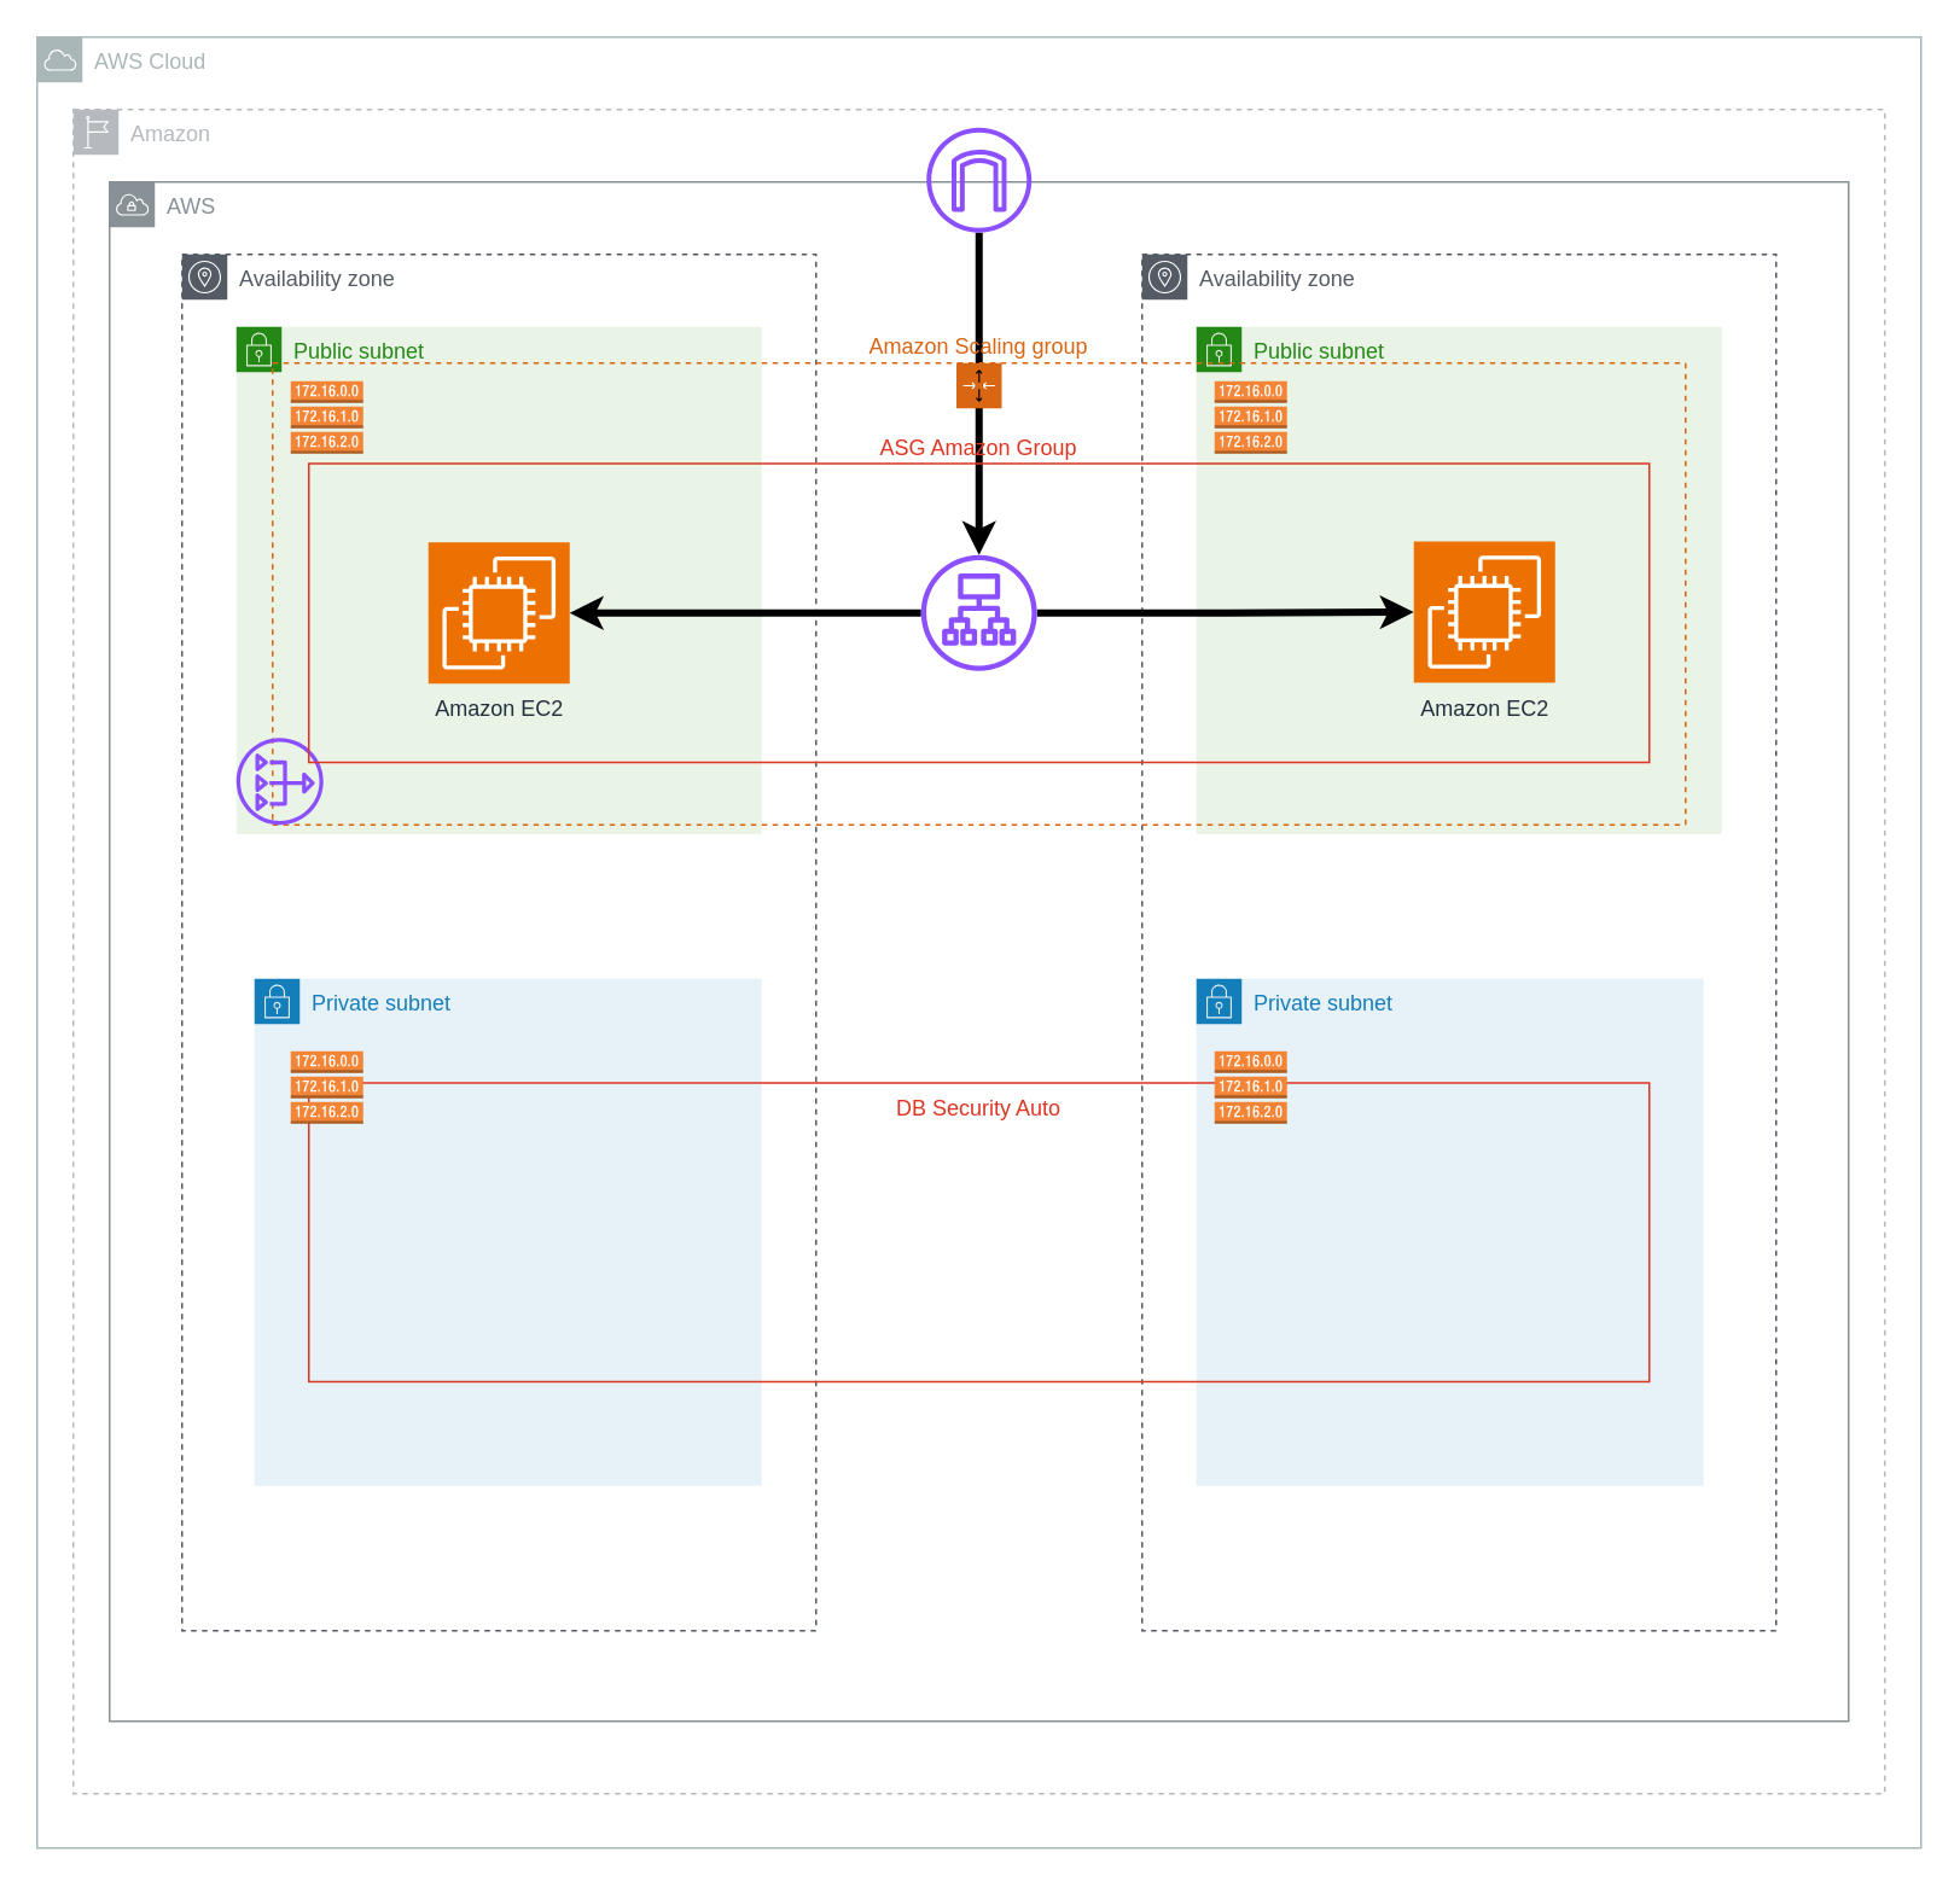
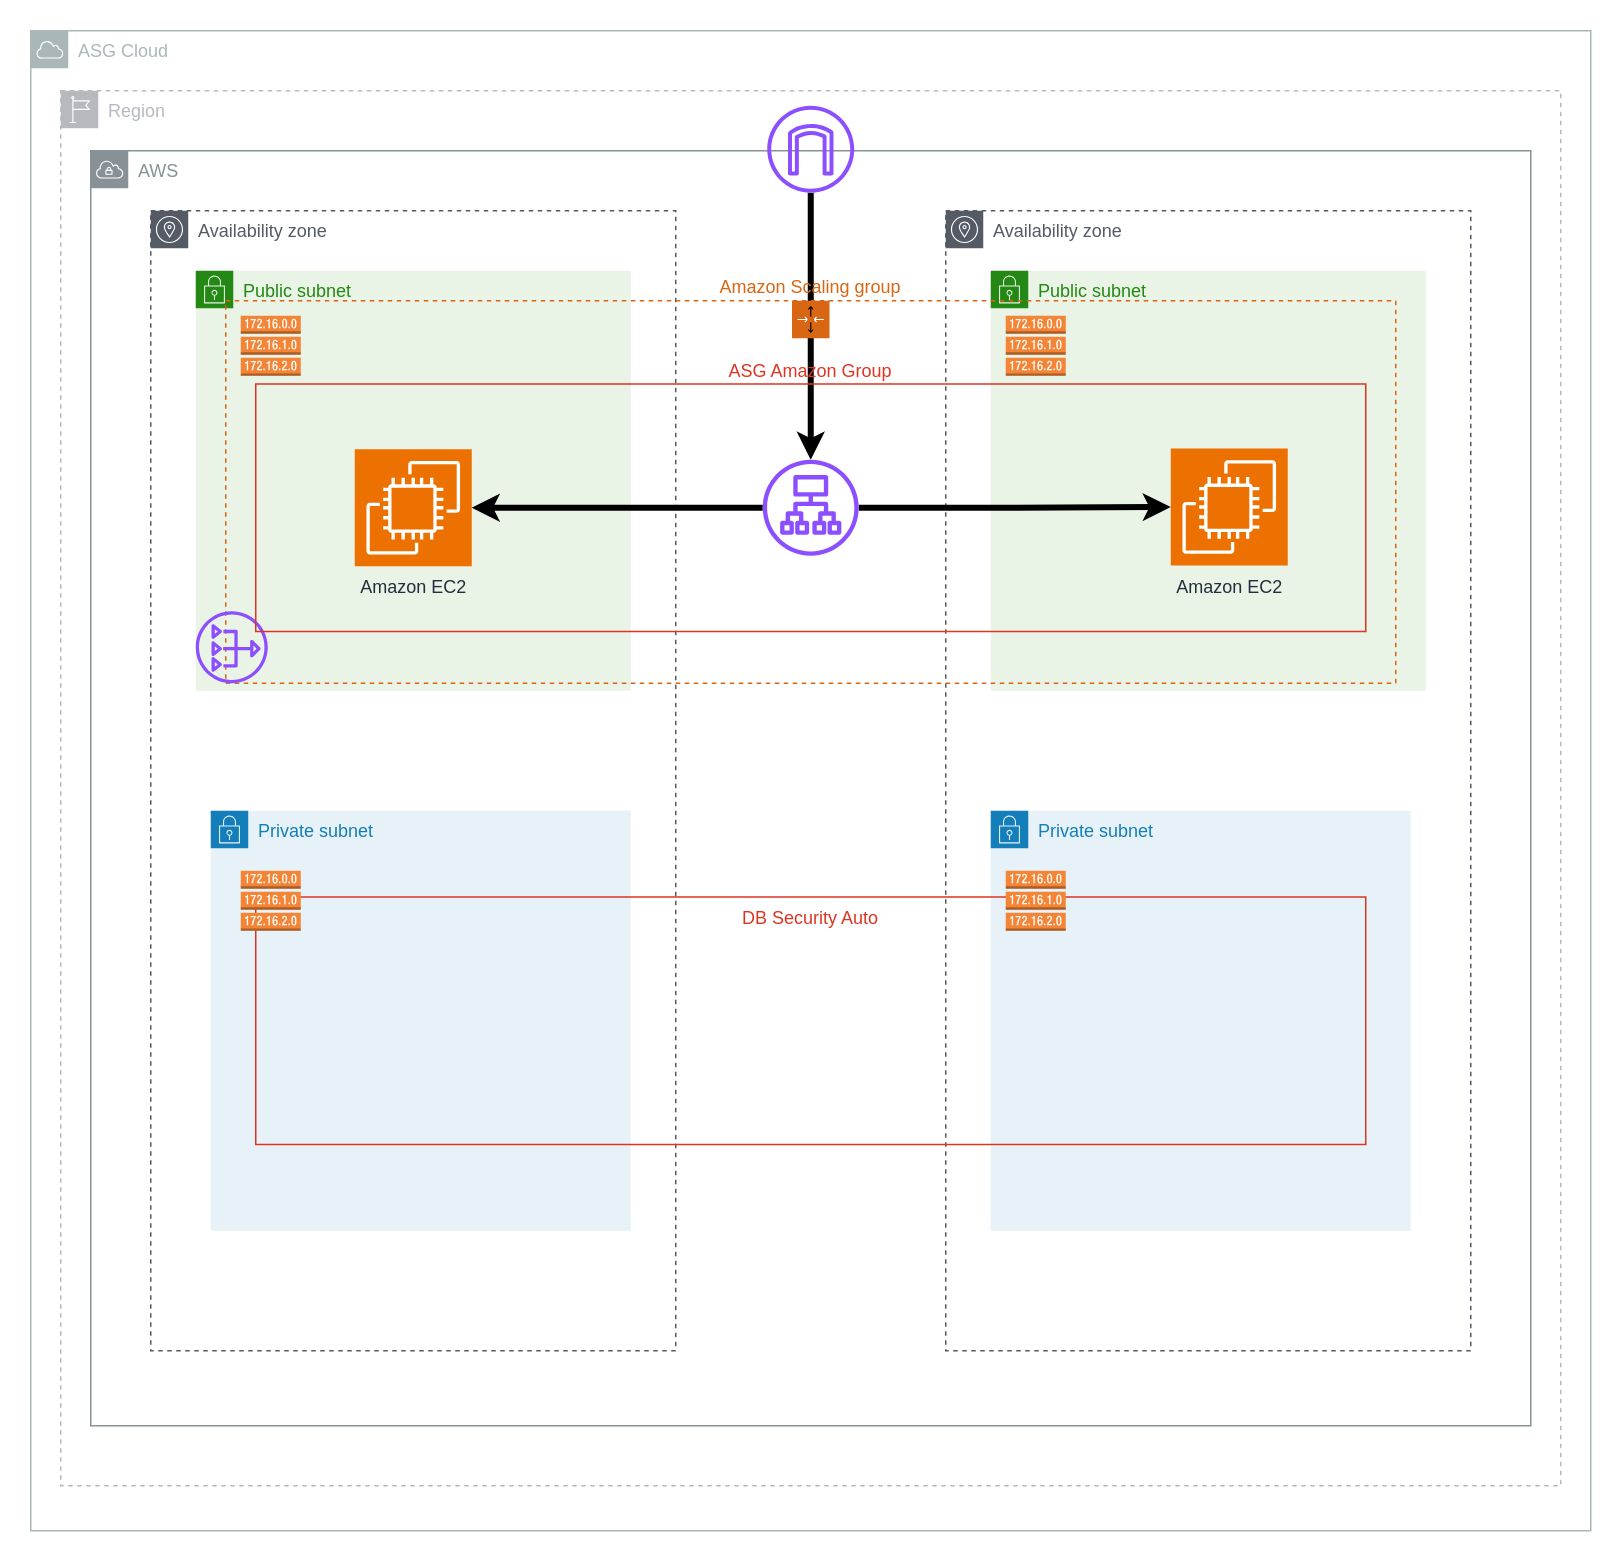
- <mxCell id="3" value="AWS Cloud" style="sketch=0;outlineConnect=0;gradientColor=none;html=1;whiteSpace=wrap;fontSize=12;fontStyle=0;shape=mxgraph.aws4.group;grIcon=mxgraph.aws4.group_aws_cloud;strokeColor=#AAB7B8;fillColor=none;verticalAlign=top;align=left;spacingLeft=30;fontColor=#AAB7B8;dashed=0;" vertex="1" parent="2"><mxGeometry x="-10" width="1040" height="1000" as="geometry" /></mxCell>
+ <mxCell id="3" value="ASG Cloud" style="sketch=0;outlineConnect=0;gradientColor=none;html=1;whiteSpace=wrap;fontSize=12;fontStyle=0;shape=mxgraph.aws4.group;grIcon=mxgraph.aws4.group_aws_cloud;strokeColor=#AAB7B8;fillColor=none;verticalAlign=top;align=left;spacingLeft=30;fontColor=#AAB7B8;dashed=0;" vertex="1" parent="2"><mxGeometry x="-10" width="1040" height="1000" as="geometry" /></mxCell>
- <mxCell id="11" value="Amazon" style="sketch=0;outlineConnect=0;gradientColor=none;html=1;whiteSpace=wrap;fontSize=12;fontStyle=0;shape=mxgraph.aws4.group;grIcon=mxgraph.aws4.group_region;strokeColor=#B6BABF;fillColor=none;verticalAlign=top;align=left;spacingLeft=30;fontColor=#B6BABF;dashed=1;" vertex="1" parent="2"><mxGeometry x="10" y="40" width="1000" height="930" as="geometry" /></mxCell>
+ <mxCell id="11" value="Region" style="sketch=0;outlineConnect=0;gradientColor=none;html=1;whiteSpace=wrap;fontSize=12;fontStyle=0;shape=mxgraph.aws4.group;grIcon=mxgraph.aws4.group_region;strokeColor=#B6BABF;fillColor=none;verticalAlign=top;align=left;spacingLeft=30;fontColor=#B6BABF;dashed=1;" vertex="1" parent="2"><mxGeometry x="10" y="40" width="1000" height="930" as="geometry" /></mxCell>
